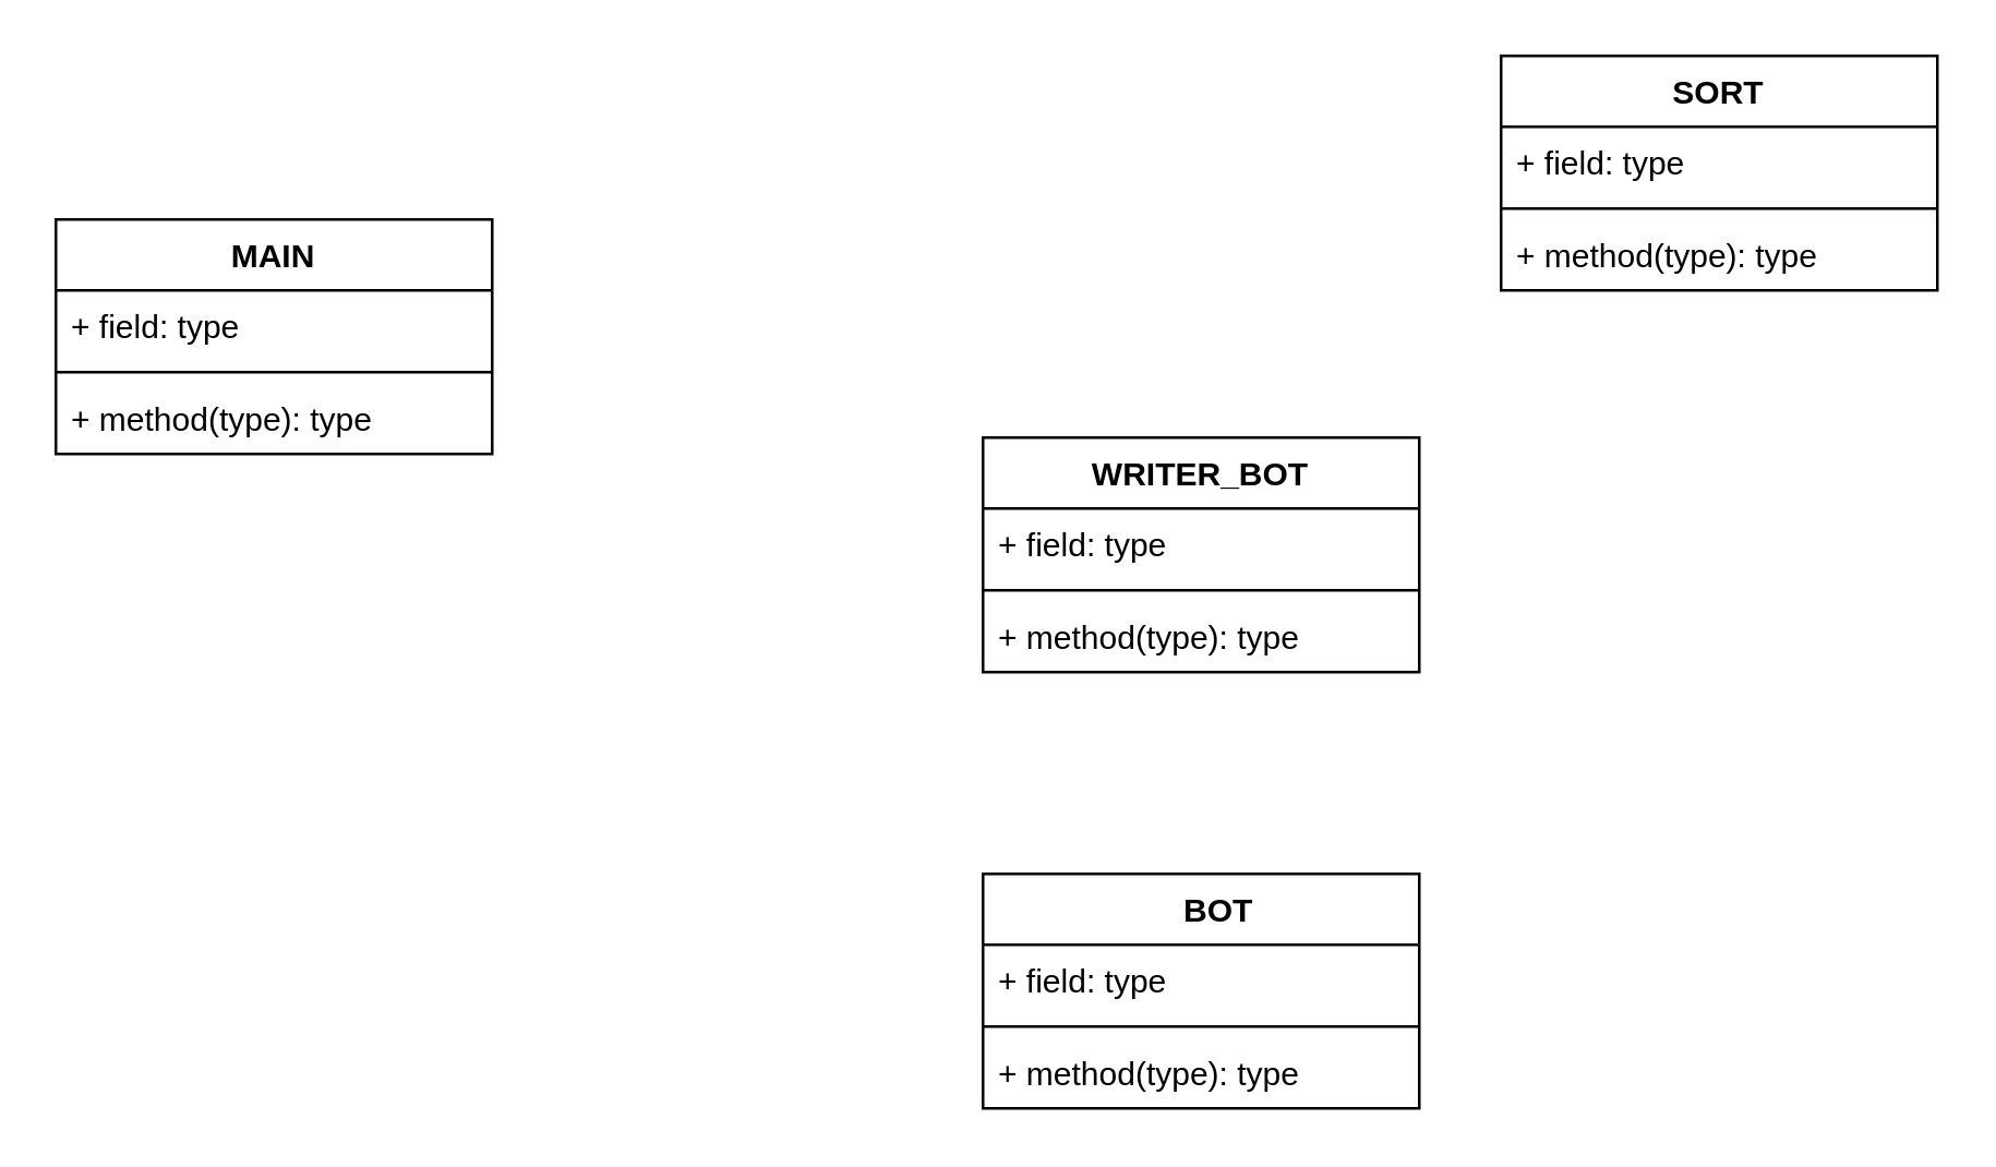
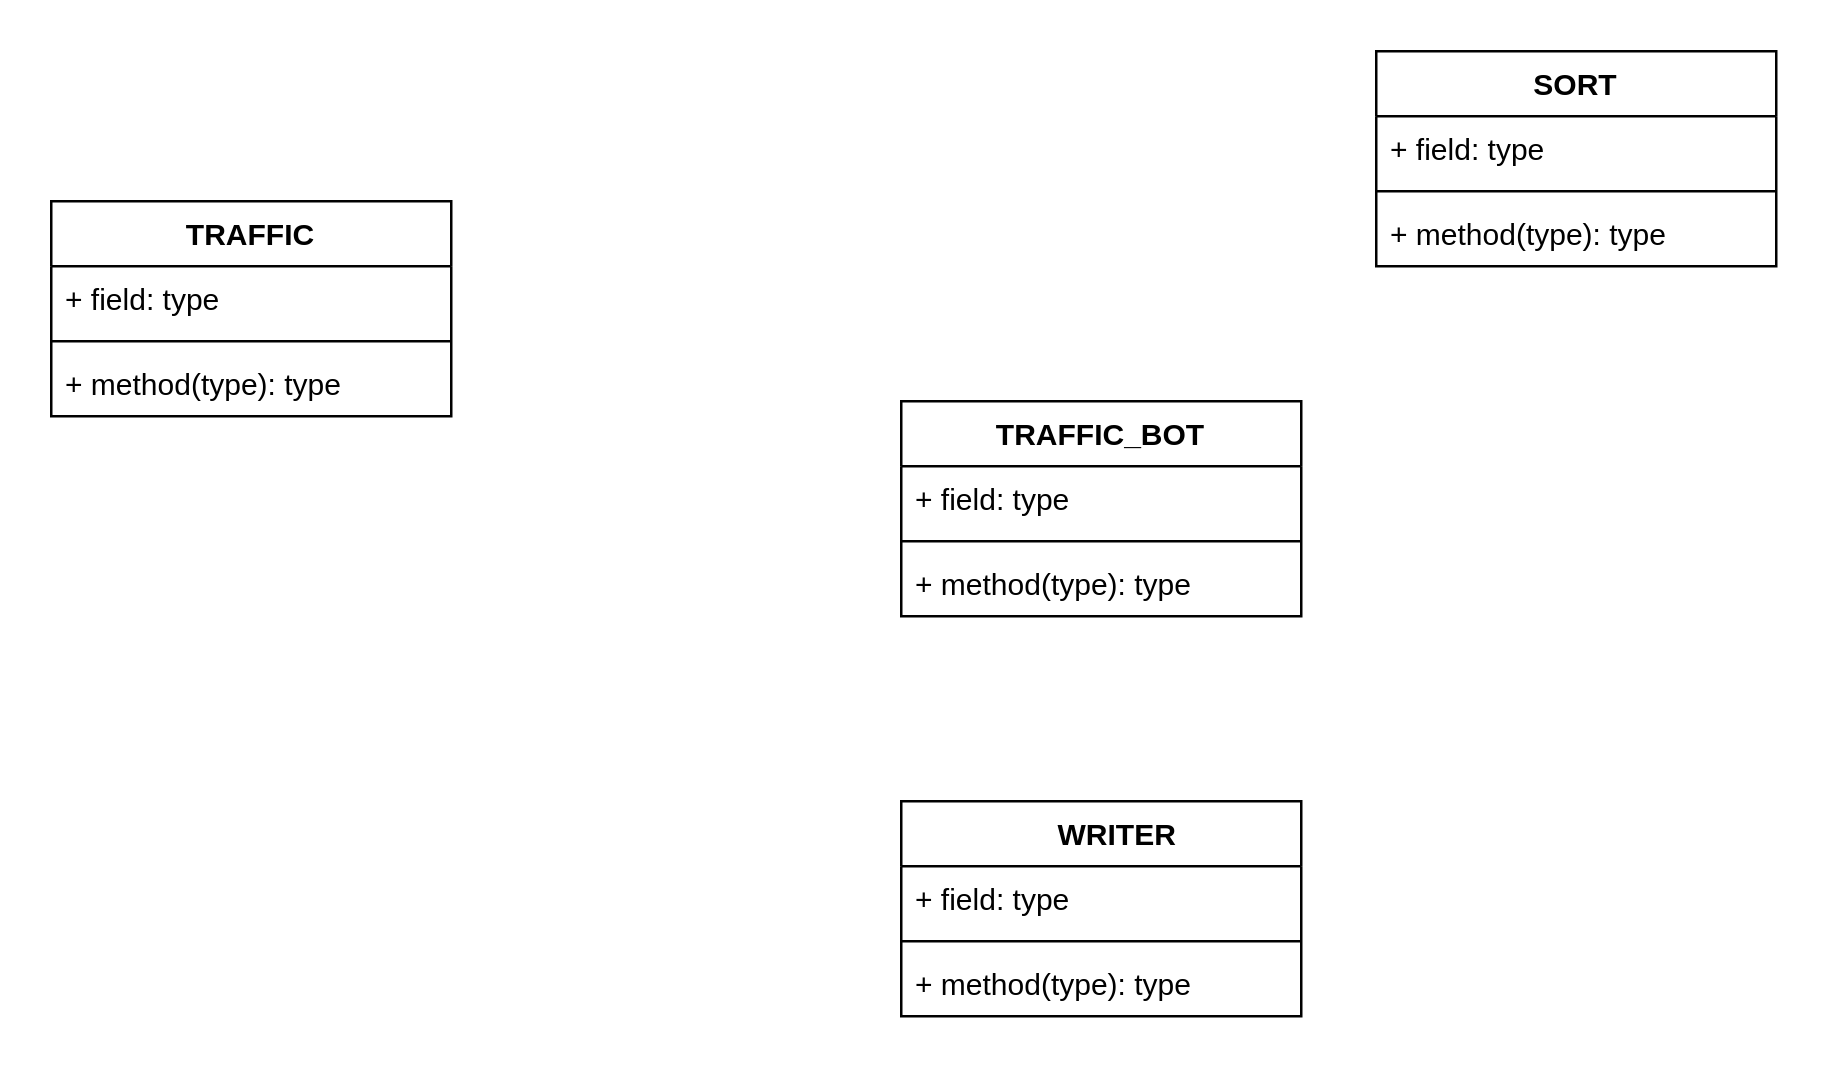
- <mxCell id="6" value="MAIN" style="swimlane;fontStyle=1;align=center;verticalAlign=top;childLayout=stackLayout;horizontal=1;startSize=26;horizontalStack=0;resizeParent=1;resizeParentMax=0;resizeLast=0;collapsible=1;marginBottom=0;" vertex="1" parent="1"><mxGeometry x="20" y="80" width="160" height="86" as="geometry" /></mxCell>
+ <mxCell id="6" value="TRAFFIC" style="swimlane;fontStyle=1;align=center;verticalAlign=top;childLayout=stackLayout;horizontal=1;startSize=26;horizontalStack=0;resizeParent=1;resizeParentMax=0;resizeLast=0;collapsible=1;marginBottom=0;" vertex="1" parent="1"><mxGeometry x="20" y="80" width="160" height="86" as="geometry" /></mxCell>
- <mxCell id="14" value="WRITER_BOT" style="swimlane;fontStyle=1;align=center;verticalAlign=top;childLayout=stackLayout;horizontal=1;startSize=26;horizontalStack=0;resizeParent=1;resizeParentMax=0;resizeLast=0;collapsible=1;marginBottom=0;" vertex="1" parent="1"><mxGeometry x="360" y="160" width="160" height="86" as="geometry" /></mxCell>
+ <mxCell id="14" value="TRAFFIC_BOT" style="swimlane;fontStyle=1;align=center;verticalAlign=top;childLayout=stackLayout;horizontal=1;startSize=26;horizontalStack=0;resizeParent=1;resizeParentMax=0;resizeLast=0;collapsible=1;marginBottom=0;" vertex="1" parent="1"><mxGeometry x="360" y="160" width="160" height="86" as="geometry" /></mxCell>
- <mxCell id="2" value="    BOT" style="swimlane;fontStyle=1;align=center;verticalAlign=top;childLayout=stackLayout;horizontal=1;startSize=26;horizontalStack=0;resizeParent=1;resizeParentMax=0;resizeLast=0;collapsible=1;marginBottom=0;" vertex="1" parent="1"><mxGeometry x="360" y="320" width="160" height="86" as="geometry" /></mxCell>
+ <mxCell id="2" value="    WRITER" style="swimlane;fontStyle=1;align=center;verticalAlign=top;childLayout=stackLayout;horizontal=1;startSize=26;horizontalStack=0;resizeParent=1;resizeParentMax=0;resizeLast=0;collapsible=1;marginBottom=0;" vertex="1" parent="1"><mxGeometry x="360" y="320" width="160" height="86" as="geometry" /></mxCell>
